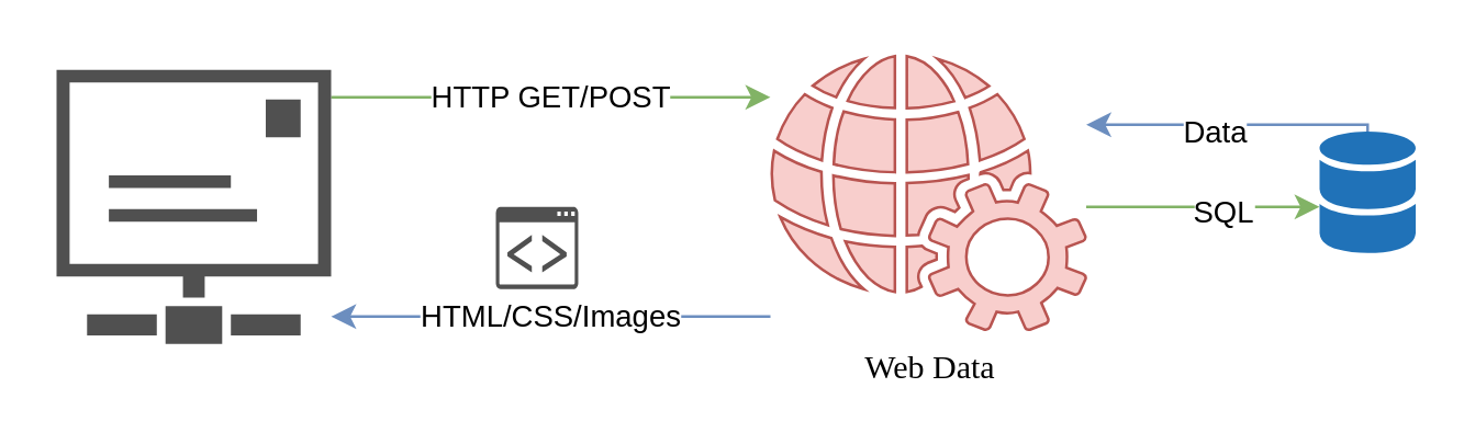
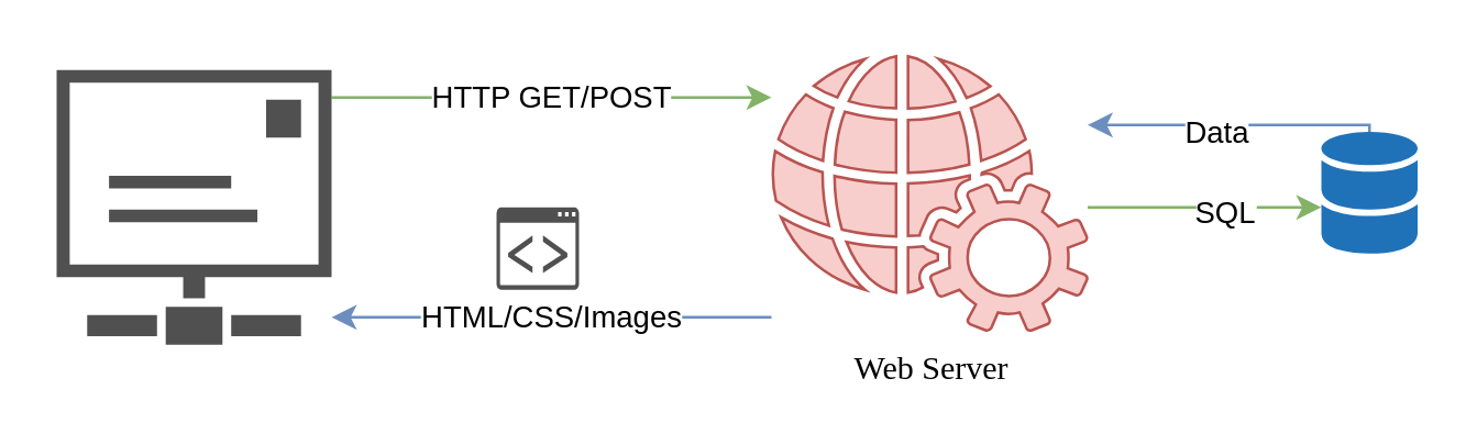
- <mxCell id="8" value="Web Data&lt;div&gt;&lt;br&gt;&lt;/div&gt;" style="sketch=0;pointerEvents=1;shadow=0;dashed=0;html=1;strokeColor=#b85450;fillColor=#f8cecc;labelPosition=center;verticalLabelPosition=bottom;verticalAlign=top;outlineConnect=0;align=center;shape=mxgraph.office.services.web_services;fontFamily=Verdana;" vertex="1" parent="1"><mxGeometry x="280" y="20" width="115" height="100" as="geometry" /></mxCell>
+ <mxCell id="8" value="Web Server&lt;div&gt;&lt;br&gt;&lt;/div&gt;" style="sketch=0;pointerEvents=1;shadow=0;dashed=0;html=1;strokeColor=#b85450;fillColor=#f8cecc;labelPosition=center;verticalLabelPosition=bottom;verticalAlign=top;outlineConnect=0;align=center;shape=mxgraph.office.services.web_services;fontFamily=Verdana;" vertex="1" parent="1"><mxGeometry x="280" y="20" width="115" height="100" as="geometry" /></mxCell>
